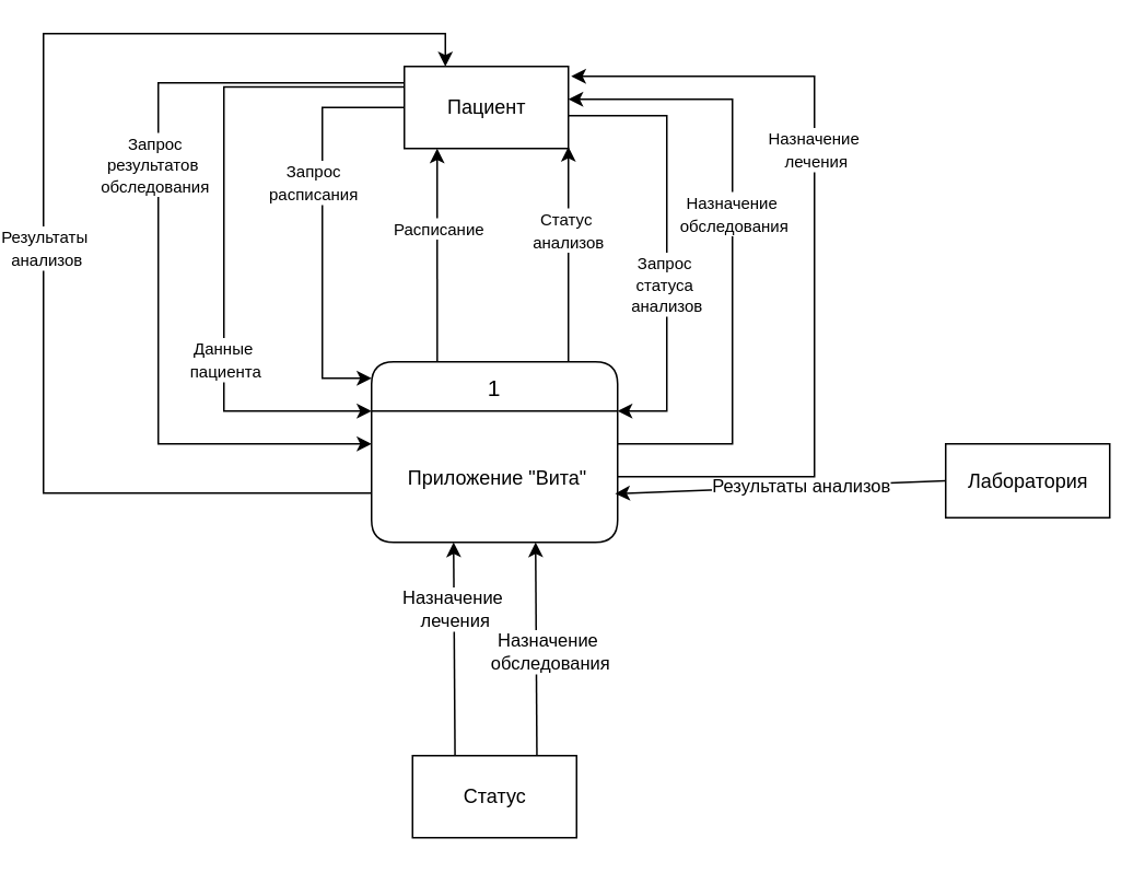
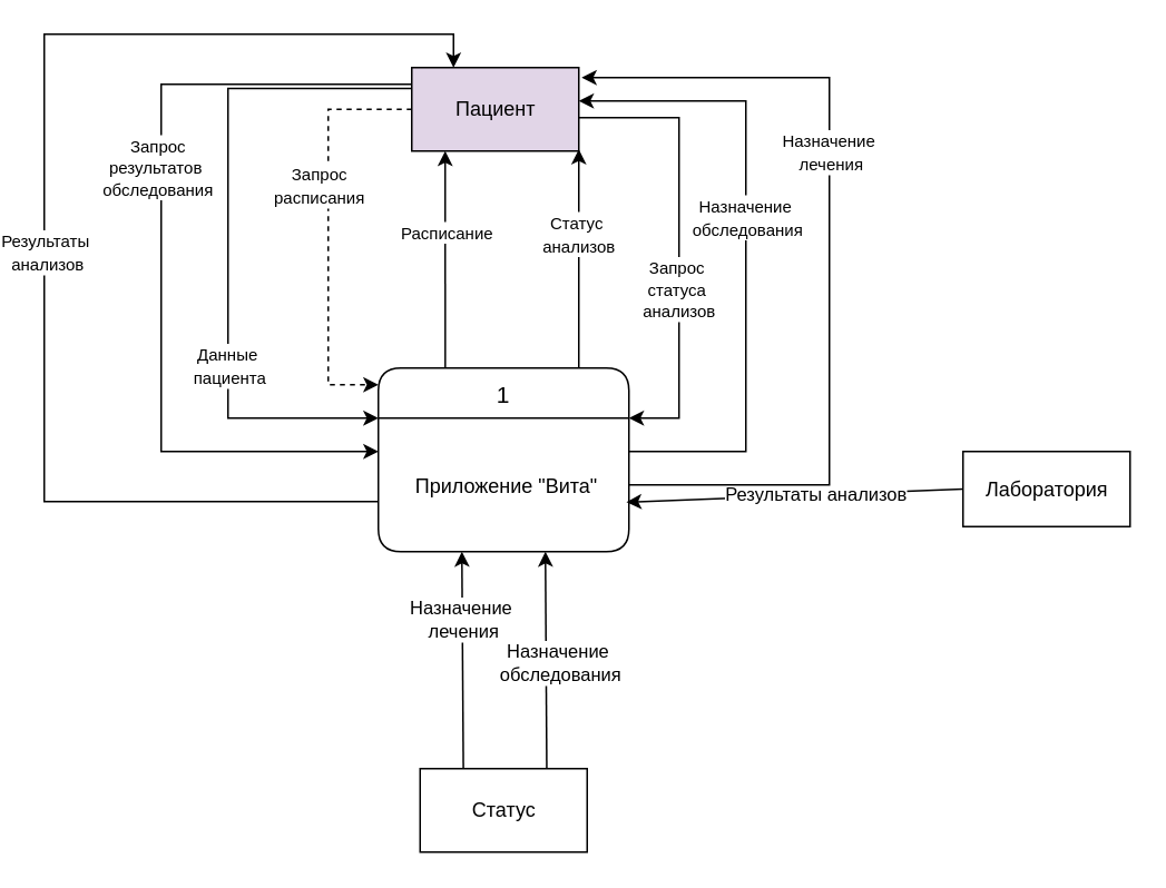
- <mxCell id="12" value="Пациент" style="html=1;dashed=0;whitespace=wrap;" parent="1" vertex="1"><mxGeometry x="240" y="40" width="100" height="50" as="geometry" /></mxCell>
+ <mxCell id="12" value="Пациент" style="html=1;dashed=0;whitespace=wrap;fillColor=#e1d5e7;" parent="1" vertex="1"><mxGeometry x="240" y="40" width="100" height="50" as="geometry" /></mxCell>
- <mxCell id="18" value="" style="endArrow=classic;html=1;rounded=0;edgeStyle=orthogonalEdgeStyle;exitX=0;exitY=0.5;exitDx=0;exitDy=0;" parent="1" source="12" target="16" edge="1"><mxGeometry width="50" height="50" relative="1" as="geometry"><mxPoint x="80" y="280" as="sourcePoint" /><mxPoint x="220" y="180" as="targetPoint" /><Array as="points"><mxPoint x="190" y="65" /><mxPoint x="190" y="230" /></Array></mxGeometry></mxCell>
+ <mxCell id="18" value="" style="endArrow=classic;html=1;rounded=0;edgeStyle=orthogonalEdgeStyle;exitX=0;exitY=0.5;exitDx=0;exitDy=0;dashed=1;" parent="1" source="12" target="16" edge="1"><mxGeometry width="50" height="50" relative="1" as="geometry"><mxPoint x="80" y="280" as="sourcePoint" /><mxPoint x="220" y="180" as="targetPoint" /><Array as="points"><mxPoint x="190" y="65" /><mxPoint x="190" y="230" /></Array></mxGeometry></mxCell>
